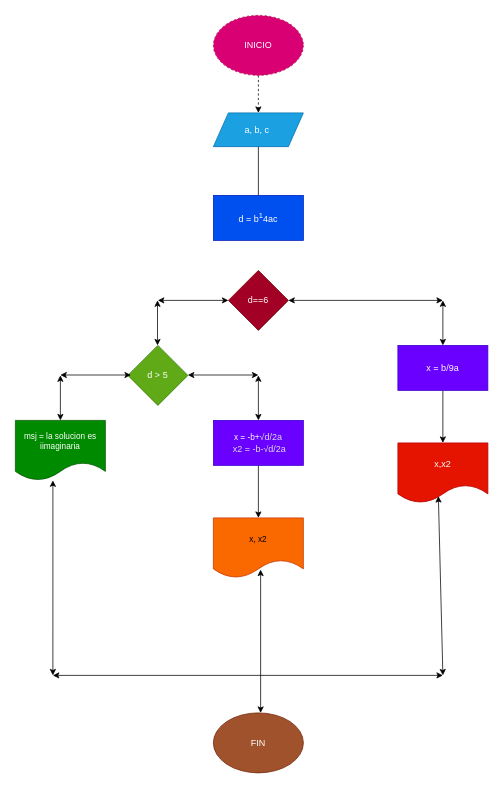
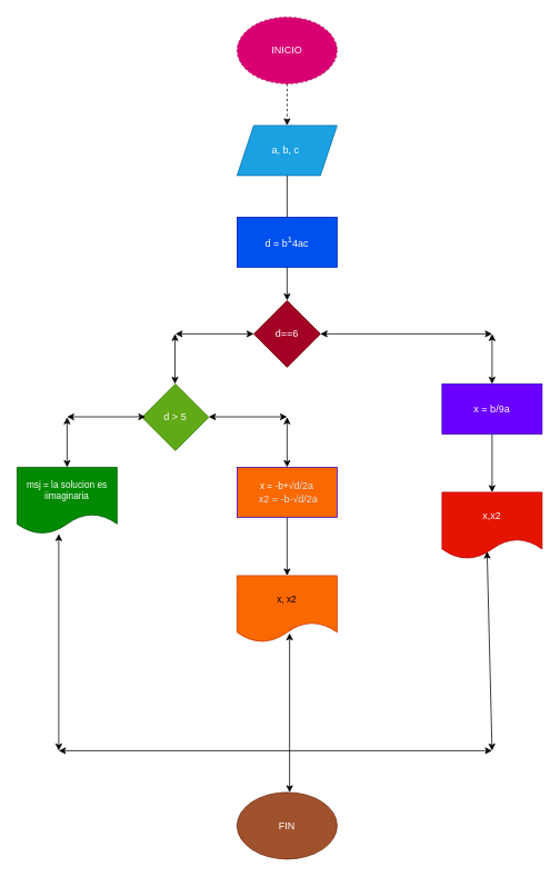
- <mxCell id="5" value="a, b, c&amp;nbsp;" style="shape=parallelogram;perimeter=parallelogramPerimeter;whiteSpace=wrap;html=1;fixedSize=1;fillColor=#1ba1e2;fontColor=#ffffff;strokeColor=#006EAF;" vertex="1" parent="1"><mxGeometry x="284" y="150" width="120" height="45" as="geometry" /></mxCell>
+ <mxCell id="5" value="a, b, c&amp;nbsp;" style="shape=parallelogram;perimeter=parallelogramPerimeter;whiteSpace=wrap;html=1;fixedSize=1;fillColor=#1ba1e2;fontColor=#ffffff;strokeColor=#006EAF;" vertex="1" parent="1"><mxGeometry x="284" y="150" width="120" height="60" as="geometry" /></mxCell>
+ <mxCell id="6" value="" style="edgeStyle=none;html=1;fontSize=12;fontColor=#dcdee5;" edge="1" parent="1" source="7" target="8"><mxGeometry relative="1" as="geometry" /></mxCell>
- <mxCell id="18" value="x = -b+&lt;span style=&quot;font-family: arial, sans-serif; text-align: start;&quot;&gt;&lt;font style=&quot;font-size: 12px;&quot; color=&quot;#dcdee5&quot;&gt;√d/2a&lt;br&gt;&amp;nbsp;x2 = -b-&lt;/font&gt;&lt;/span&gt;&lt;span style=&quot;color: rgb(220, 222, 229); font-family: arial, sans-serif; font-size: 12px; text-align: start;&quot;&gt;√d/2a&lt;/span&gt;&lt;span style=&quot;font-family: arial, sans-serif; text-align: start;&quot;&gt;&lt;font style=&quot;font-size: 12px;&quot; color=&quot;#dcdee5&quot;&gt;&lt;br&gt;&lt;/font&gt;&lt;/span&gt;" style="rounded=0;whiteSpace=wrap;html=1;fontSize=11;fillColor=#6a00ff;fontColor=#ffffff;strokeColor=#3700CC;" vertex="1" parent="1"><mxGeometry x="284" y="560" width="120" height="60" as="geometry" /></mxCell>
+ <mxCell id="18" value="x = -b+&lt;span style=&quot;font-family: arial, sans-serif; text-align: start;&quot;&gt;&lt;font style=&quot;font-size: 12px;&quot; color=&quot;#dcdee5&quot;&gt;√d/2a&lt;br&gt;&amp;nbsp;x2 = -b-&lt;/font&gt;&lt;/span&gt;&lt;span style=&quot;color: rgb(220, 222, 229); font-family: arial, sans-serif; font-size: 12px; text-align: start;&quot;&gt;√d/2a&lt;/span&gt;&lt;span style=&quot;font-family: arial, sans-serif; text-align: start;&quot;&gt;&lt;font style=&quot;font-size: 12px;&quot; color=&quot;#dcdee5&quot;&gt;&lt;br&gt;&lt;/font&gt;&lt;/span&gt;" style="rounded=0;whiteSpace=wrap;html=1;fontSize=11;fillColor=#fa6800;fontColor=#ffffff;strokeColor=#3700CC;" vertex="1" parent="1"><mxGeometry x="284" y="560" width="120" height="60" as="geometry" /></mxCell>
